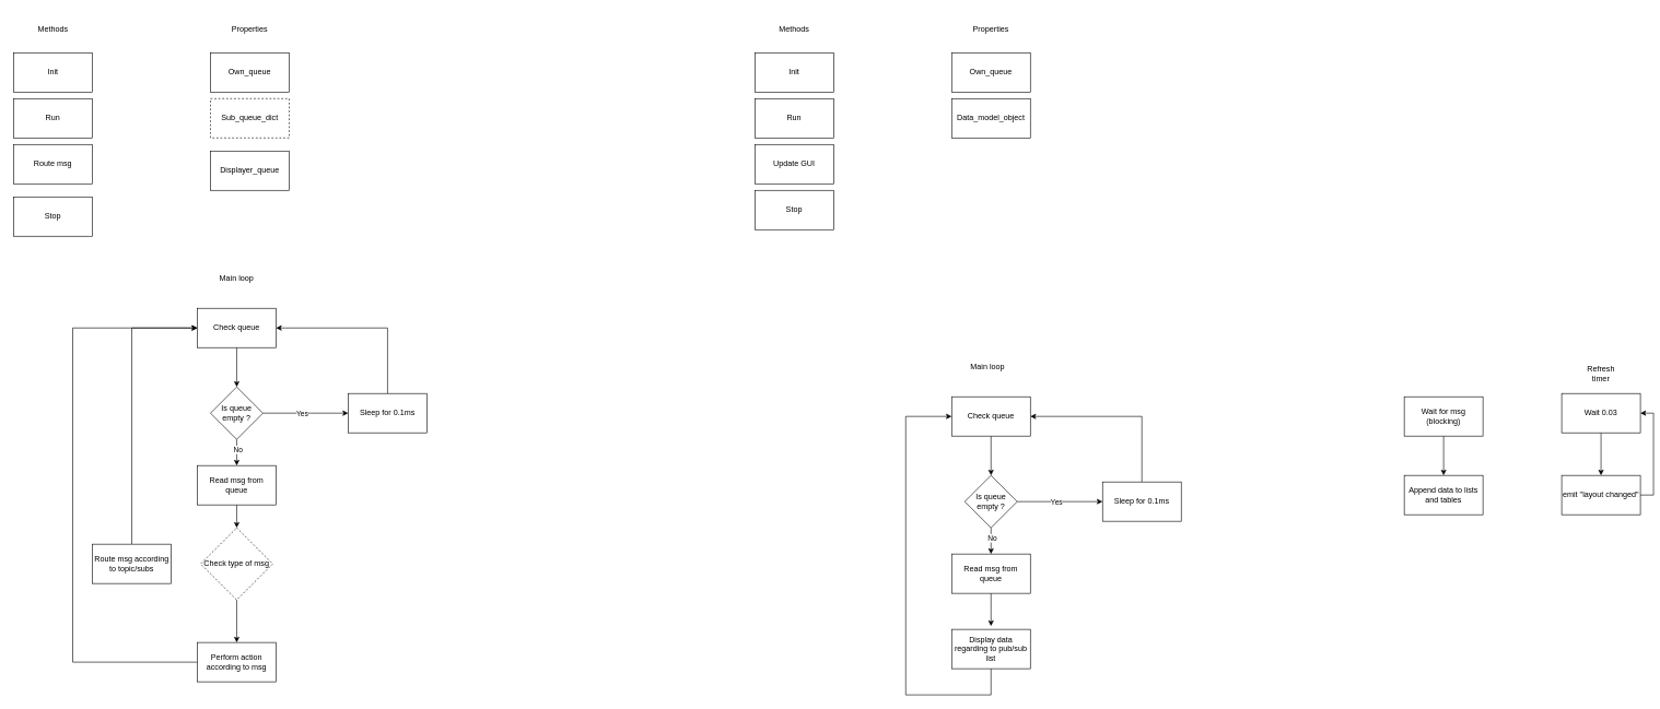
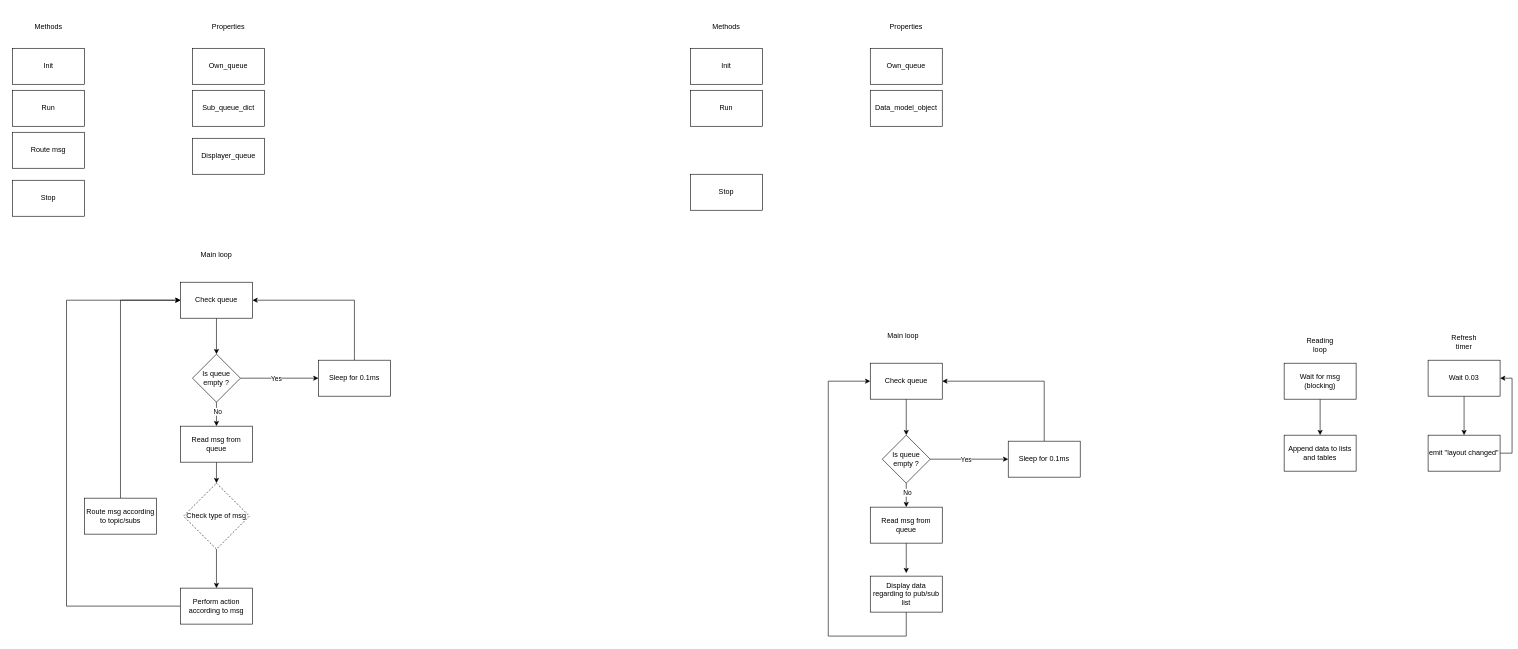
- <mxCell id="21" value="Sub_queue_dict" style="rounded=0;whiteSpace=wrap;html=1;dashed=1;" parent="1" vertex="1"><mxGeometry x="320" y="150" width="120" height="60" as="geometry" /></mxCell>
+ <mxCell id="21" value="Sub_queue_dict" style="rounded=0;whiteSpace=wrap;html=1;" parent="1" vertex="1"><mxGeometry x="320" y="150" width="120" height="60" as="geometry" /></mxCell>
- <mxCell id="46" value="Update GUI" style="rounded=0;whiteSpace=wrap;html=1;" parent="1" vertex="1"><mxGeometry x="1150" width="120" height="60" as="geometry" y="220" /></mxCell>
+ <mxCell id="59" value="Reading loop" style="text;html=1;strokeColor=none;fillColor=none;align=center;verticalAlign=middle;whiteSpace=wrap;rounded=0;" vertex="1" parent="1"><mxGeometry x="2170" y="560" width="60" height="30" as="geometry" /></mxCell>
